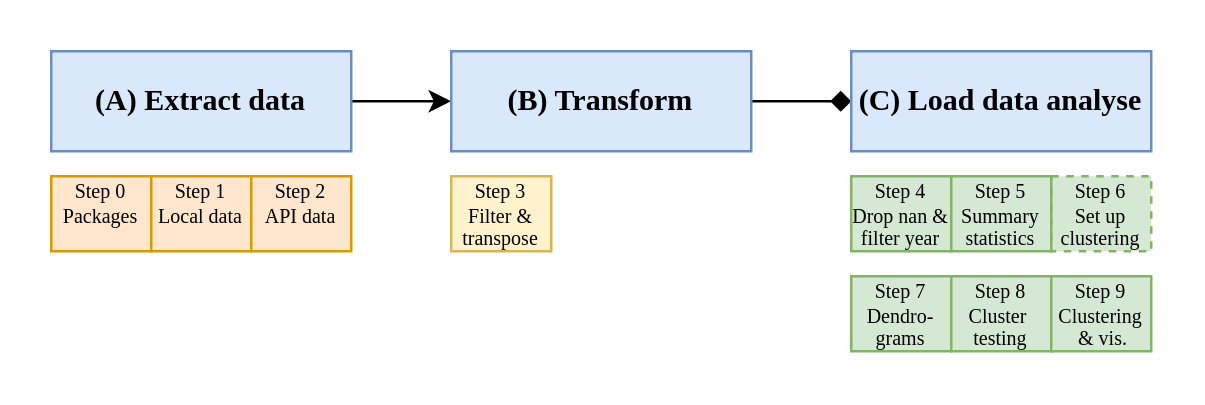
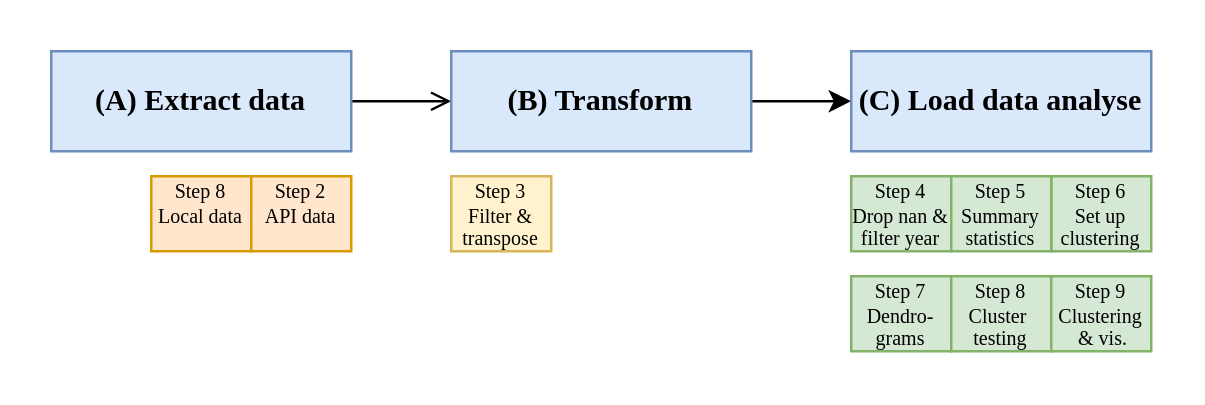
- <mxCell id="2" value="" style="edgeStyle=orthogonalEdgeStyle;rounded=0;orthogonalLoop=1;jettySize=auto;html=1;fontFamily=Times New Roman;" edge="1" parent="1" source="3" target="5"><mxGeometry relative="1" as="geometry" /></mxCell>
+ <mxCell id="2" value="" style="edgeStyle=orthogonalEdgeStyle;rounded=0;orthogonalLoop=1;jettySize=auto;html=1;fontFamily=Times New Roman;endArrow=open;" edge="1" parent="1" source="3" target="5"><mxGeometry relative="1" as="geometry" /></mxCell>
- <mxCell id="4" value="" style="edgeStyle=orthogonalEdgeStyle;rounded=0;orthogonalLoop=1;jettySize=auto;html=1;fontFamily=Times New Roman;endArrow=diamond;" edge="1" parent="1" source="5" target="6"><mxGeometry relative="1" as="geometry" /></mxCell>
+ <mxCell id="4" value="" style="edgeStyle=orthogonalEdgeStyle;rounded=0;orthogonalLoop=1;jettySize=auto;html=1;fontFamily=Times New Roman;" edge="1" parent="1" source="5" target="6"><mxGeometry relative="1" as="geometry" /></mxCell>
- <mxCell id="8" value="Step 1&lt;br&gt;Local data" style="rounded=0;whiteSpace=wrap;html=1;fontFamily=Times New Roman;fontSize=8;fillColor=#ffe6cc;strokeColor=#d79b00;verticalAlign=top;spacing=-3;" vertex="1" parent="1"><mxGeometry x="60" y="70" width="40" height="30" as="geometry" /></mxCell>
+ <mxCell id="8" value="Step 8&lt;br&gt;Local data" style="rounded=0;whiteSpace=wrap;html=1;fontFamily=Times New Roman;fontSize=8;fillColor=#ffe6cc;strokeColor=#d79b00;verticalAlign=top;spacing=-3;" vertex="1" parent="1"><mxGeometry x="60" y="70" width="40" height="30" as="geometry" /></mxCell>
- <mxCell id="7" value="Step 0&lt;br&gt;Packages" style="rounded=0;whiteSpace=wrap;html=1;fontFamily=Times New Roman;fontSize=8;fillColor=#ffe6cc;strokeColor=#d79b00;verticalAlign=top;spacing=-3;" vertex="1" parent="1"><mxGeometry x="20" y="70" width="40" height="30" as="geometry" /></mxCell>
- <mxCell id="12" value="Step 6&lt;br&gt;Set up clustering" style="rounded=0;whiteSpace=wrap;html=1;fontFamily=Times New Roman;fontSize=8;fillColor=#d5e8d4;strokeColor=#82b366;verticalAlign=top;spacing=-3;dashed=1;" vertex="1" parent="1"><mxGeometry x="420" y="70" width="40" height="30" as="geometry" /></mxCell>
+ <mxCell id="12" value="Step 6&lt;br&gt;Set up clustering" style="rounded=0;whiteSpace=wrap;html=1;fontFamily=Times New Roman;fontSize=8;fillColor=#d5e8d4;strokeColor=#82b366;verticalAlign=top;spacing=-3;" vertex="1" parent="1"><mxGeometry x="420" y="70" width="40" height="30" as="geometry" /></mxCell>
